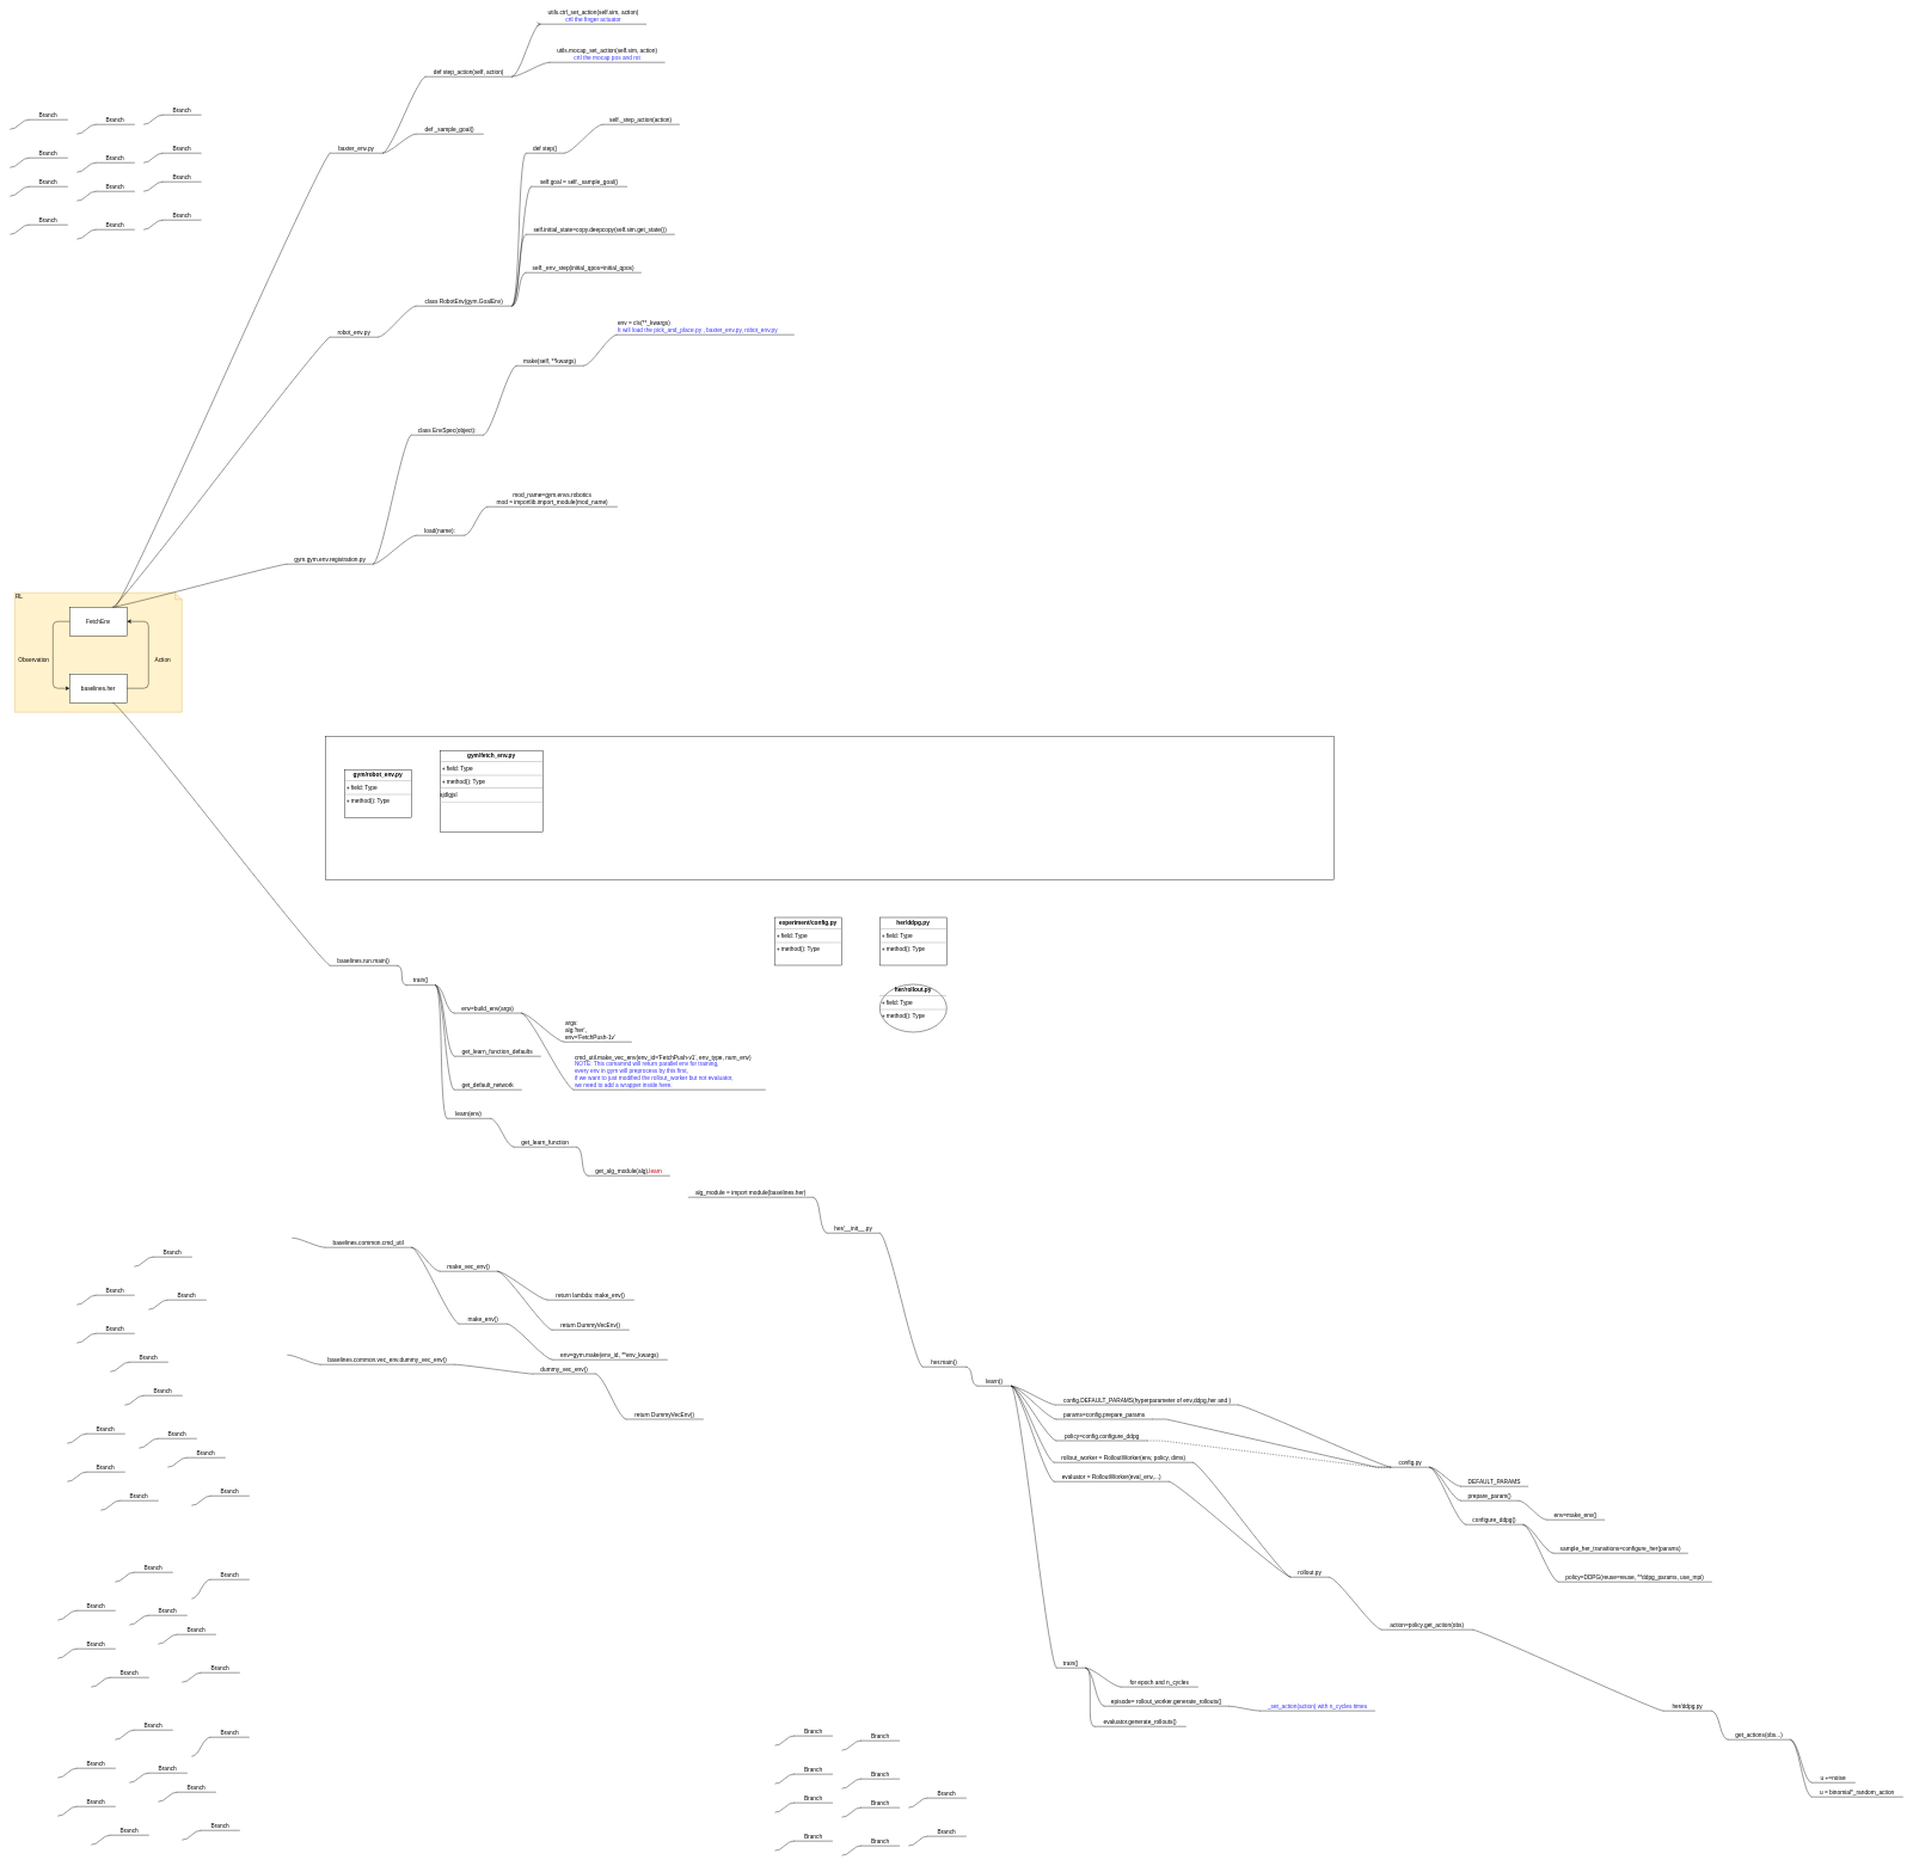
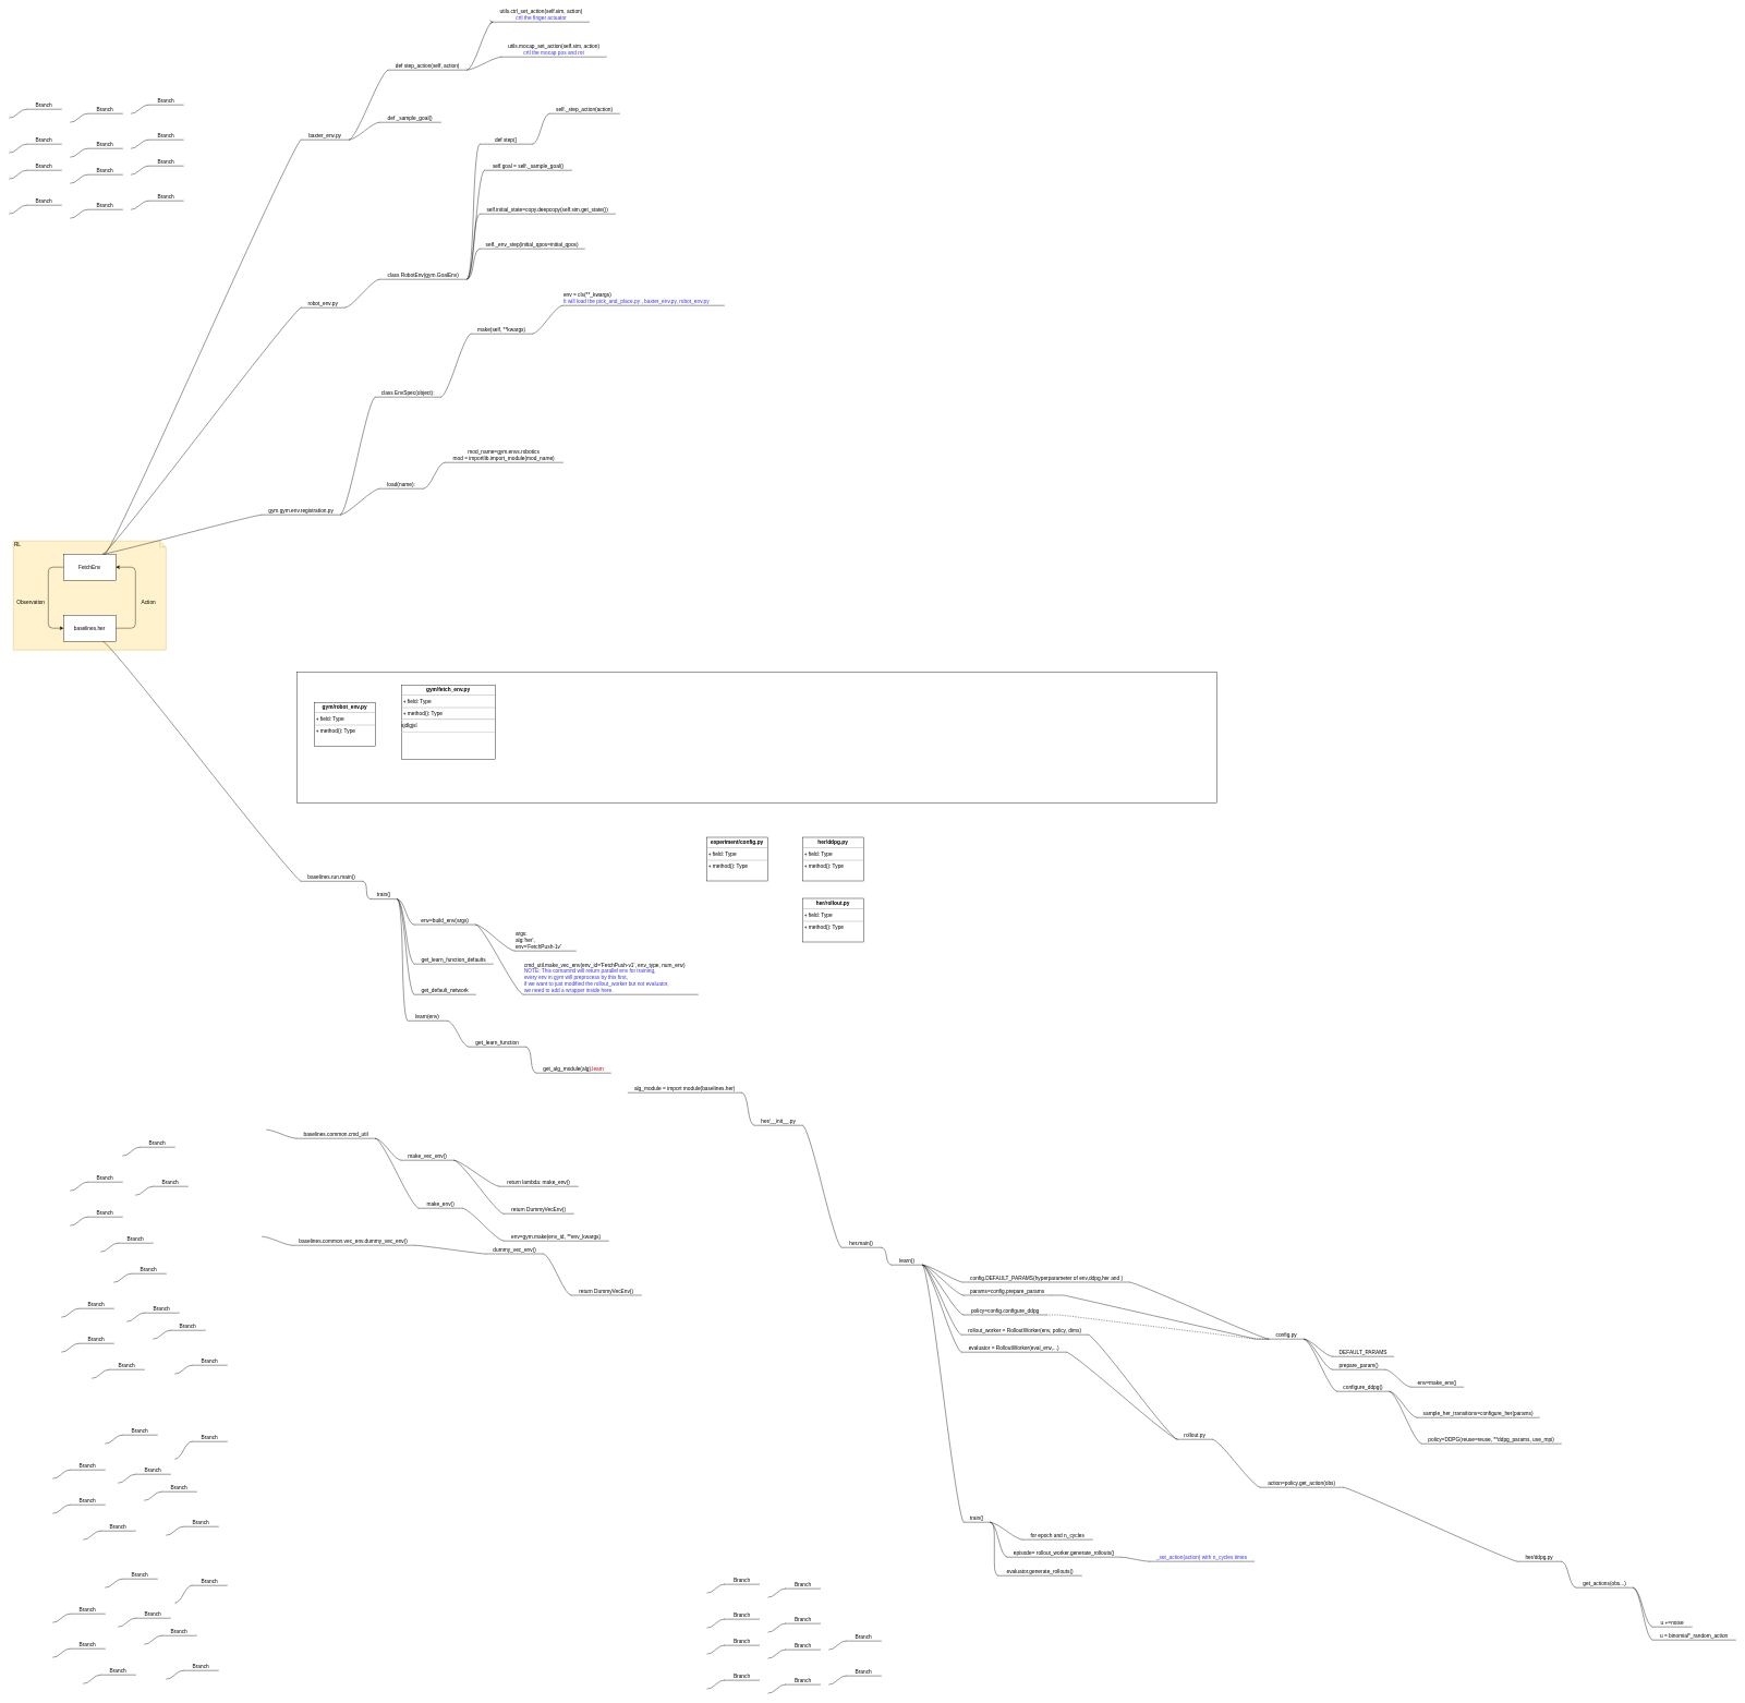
- <mxCell id="169" value="def step()" style="whiteSpace=wrap;html=1;shape=partialRectangle;top=0;left=0;bottom=1;right=0;points=[[0,1],[1,1]];strokeColor=#000000;fillColor=none;align=center;verticalAlign=bottom;routingCenterY=0.5;snapToPoint=1;container=1;recursiveResize=0;autosize=1;treeFolding=1;treeMoving=1;" parent="1" vertex="1"><mxGeometry x="1100.088" y="300" width="80" height="20" as="geometry" /></mxCell>
+ <mxCell id="169" value="def step()" style="whiteSpace=wrap;html=1;shape=partialRectangle;top=0;left=0;bottom=1;right=0;points=[[0,1],[1,1]];strokeColor=#000000;fillColor=none;align=center;verticalAlign=bottom;routingCenterY=0.5;snapToPoint=1;container=1;recursiveResize=0;autosize=1;treeFolding=1;treeMoving=1;" parent="1" vertex="1"><mxGeometry x="1100.088" y="300" width="120" height="30" as="geometry" /></mxCell>
- <mxCell id="13" value="&lt;p style=&quot;margin: 0px ; margin-top: 4px ; text-align: center&quot;&gt;&lt;b&gt;her/rollout.py&lt;/b&gt;&lt;/p&gt;&lt;hr size=&quot;1&quot;&gt;&lt;p style=&quot;margin: 0px ; margin-left: 4px&quot;&gt;+ field: Type&lt;/p&gt;&lt;hr size=&quot;1&quot;&gt;&lt;p style=&quot;margin: 0px ; margin-left: 4px&quot;&gt;+ method(): Type&lt;br&gt;&lt;/p&gt;" style="ellipse;verticalAlign=top;align=left;overflow=fill;fontSize=12;fontFamily=Helvetica;html=1;" parent="1" vertex="1"><mxGeometry x="1840" y="2059.5" width="140" height="100" as="geometry" /></mxCell>
+ <mxCell id="13" value="&lt;p style=&quot;margin: 0px ; margin-top: 4px ; text-align: center&quot;&gt;&lt;b&gt;her/rollout.py&lt;/b&gt;&lt;/p&gt;&lt;hr size=&quot;1&quot;&gt;&lt;p style=&quot;margin: 0px ; margin-left: 4px&quot;&gt;+ field: Type&lt;/p&gt;&lt;hr size=&quot;1&quot;&gt;&lt;p style=&quot;margin: 0px ; margin-left: 4px&quot;&gt;+ method(): Type&lt;br&gt;&lt;/p&gt;" style="verticalAlign=top;align=left;overflow=fill;fontSize=12;fontFamily=Helvetica;html=1;" parent="1" vertex="1"><mxGeometry x="1840" y="2059.5" width="140" height="100" as="geometry" /></mxCell>
